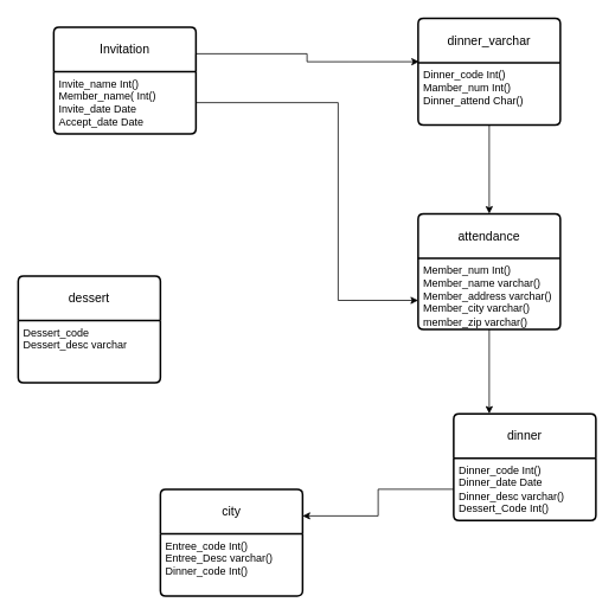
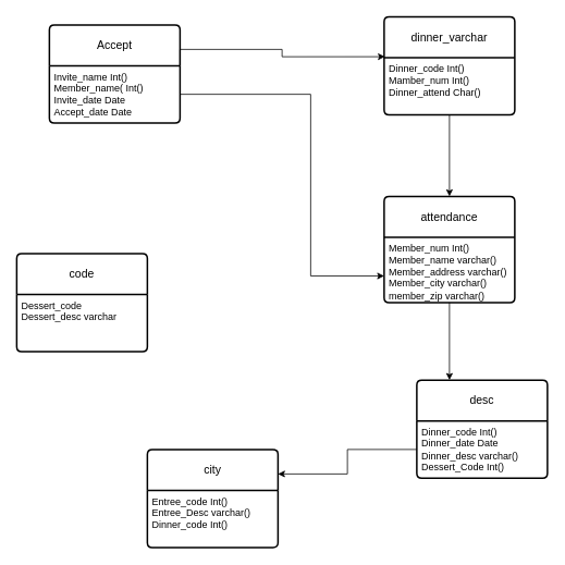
- <mxCell id="2" value="Invitation" style="swimlane;childLayout=stackLayout;horizontal=1;startSize=50;horizontalStack=0;rounded=1;fontSize=14;fontStyle=0;strokeWidth=2;resizeParent=0;resizeLast=1;shadow=0;dashed=0;align=center;arcSize=4;whiteSpace=wrap;html=1;" vertex="1" parent="1"><mxGeometry x="60" y="30" width="160" height="120" as="geometry" /></mxCell>
+ <mxCell id="2" value="Accept" style="swimlane;childLayout=stackLayout;horizontal=1;startSize=50;horizontalStack=0;rounded=1;fontSize=14;fontStyle=0;strokeWidth=2;resizeParent=0;resizeLast=1;shadow=0;dashed=0;align=center;arcSize=4;whiteSpace=wrap;html=1;" vertex="1" parent="1"><mxGeometry x="60" y="30" width="160" height="120" as="geometry" /></mxCell>
- <mxCell id="8" value="dessert" style="swimlane;childLayout=stackLayout;horizontal=1;startSize=50;horizontalStack=0;rounded=1;fontSize=14;fontStyle=0;strokeWidth=2;resizeParent=0;resizeLast=1;shadow=0;dashed=0;align=center;arcSize=4;whiteSpace=wrap;html=1;" vertex="1" parent="1"><mxGeometry x="20" y="310" width="160" height="120" as="geometry" /></mxCell>
+ <mxCell id="8" value="code" style="swimlane;childLayout=stackLayout;horizontal=1;startSize=50;horizontalStack=0;rounded=1;fontSize=14;fontStyle=0;strokeWidth=2;resizeParent=0;resizeLast=1;shadow=0;dashed=0;align=center;arcSize=4;whiteSpace=wrap;html=1;" vertex="1" parent="1"><mxGeometry x="20" y="310" width="160" height="120" as="geometry" /></mxCell>
- <mxCell id="12" value="dinner" style="swimlane;childLayout=stackLayout;horizontal=1;startSize=50;horizontalStack=0;rounded=1;fontSize=14;fontStyle=0;strokeWidth=2;resizeParent=0;resizeLast=1;shadow=0;dashed=0;align=center;arcSize=4;whiteSpace=wrap;html=1;" vertex="1" parent="1"><mxGeometry x="510" y="465" width="160" height="120" as="geometry" /></mxCell>
+ <mxCell id="12" value="desc" style="swimlane;childLayout=stackLayout;horizontal=1;startSize=50;horizontalStack=0;rounded=1;fontSize=14;fontStyle=0;strokeWidth=2;resizeParent=0;resizeLast=1;shadow=0;dashed=0;align=center;arcSize=4;whiteSpace=wrap;html=1;" vertex="1" parent="1"><mxGeometry x="510" y="465" width="160" height="120" as="geometry" /></mxCell>
